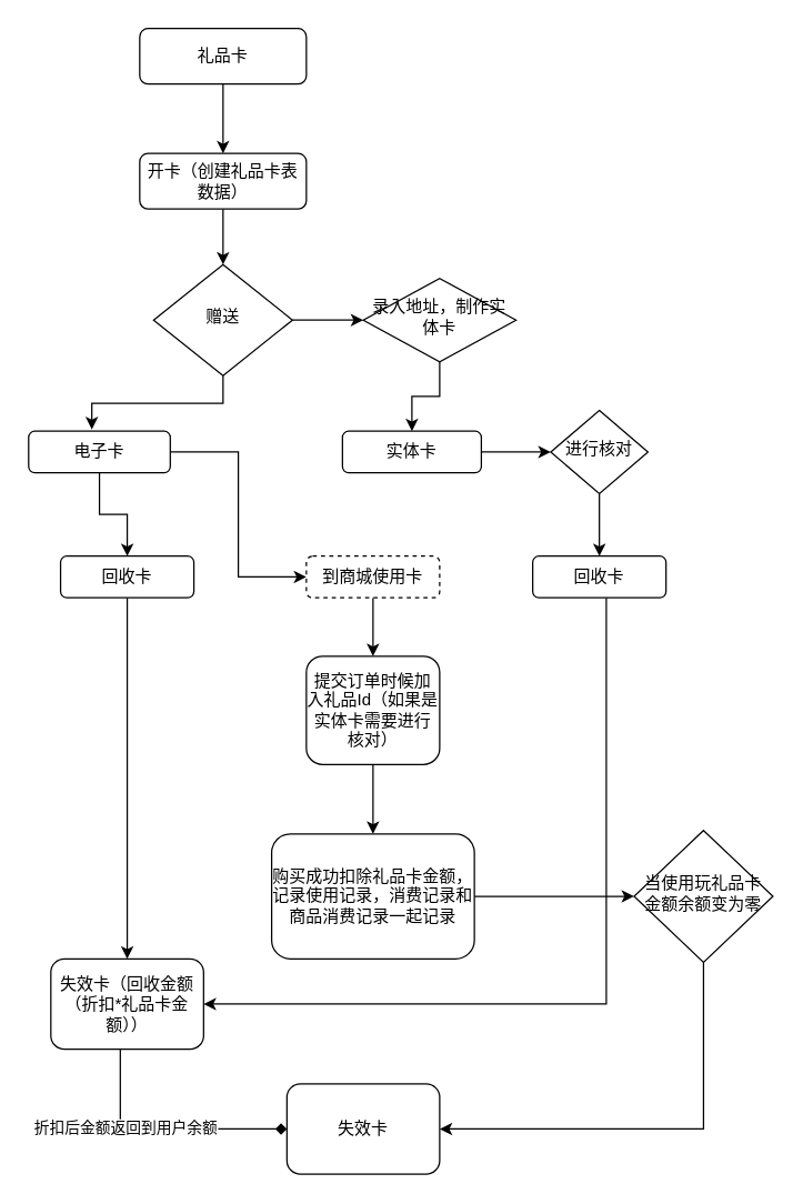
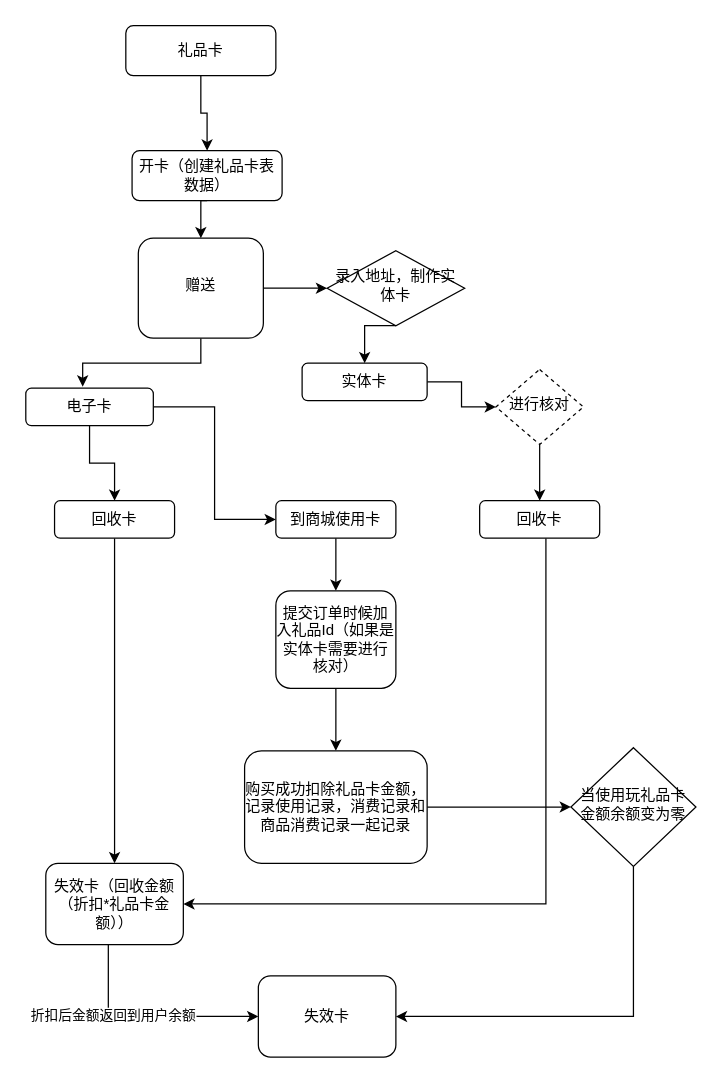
- <mxCell id="5" value="&lt;font style=&quot;vertical-align: inherit;&quot;&gt;&lt;font style=&quot;vertical-align: inherit;&quot;&gt;开卡（创建礼品卡表数据）&lt;/font&gt;&lt;/font&gt;" style="rounded=1;whiteSpace=wrap;html=1;fontSize=12;glass=0;strokeWidth=1;shadow=0;" vertex="1" parent="1"><mxGeometry x="100" y="110" width="120" height="40" as="geometry" /></mxCell>
+ <mxCell id="5" value="&lt;font style=&quot;vertical-align: inherit;&quot;&gt;&lt;font style=&quot;vertical-align: inherit;&quot;&gt;开卡（创建礼品卡表数据）&lt;/font&gt;&lt;/font&gt;" style="rounded=1;whiteSpace=wrap;html=1;fontSize=12;glass=0;strokeWidth=1;shadow=0;" vertex="1" parent="1"><mxGeometry x="105" y="120" width="120" height="40" as="geometry" /></mxCell>
- <mxCell id="8" value="&lt;font style=&quot;vertical-align: inherit;&quot;&gt;&lt;font style=&quot;vertical-align: inherit;&quot;&gt;赠送&lt;/font&gt;&lt;/font&gt;" style="rhombus;whiteSpace=wrap;html=1;shadow=0;fontFamily=Helvetica;fontSize=12;align=center;strokeWidth=1;spacing=6;spacingTop=-4;" vertex="1" parent="1"><mxGeometry x="110" y="190" width="100" height="80" as="geometry" /></mxCell>
+ <mxCell id="8" value="&lt;font style=&quot;vertical-align: inherit;&quot;&gt;&lt;font style=&quot;vertical-align: inherit;&quot;&gt;赠送&lt;/font&gt;&lt;/font&gt;" style="whiteSpace=wrap;html=1;shadow=0;fontFamily=Helvetica;fontSize=12;align=center;strokeWidth=1;spacing=6;spacingTop=-4;rounded=1;" vertex="1" parent="1"><mxGeometry x="110" y="190" width="100" height="80" as="geometry" /></mxCell>
- <mxCell id="13" value="&lt;font style=&quot;vertical-align: inherit;&quot;&gt;&lt;font style=&quot;vertical-align: inherit;&quot;&gt;实体卡&lt;/font&gt;&lt;/font&gt;" style="rounded=1;whiteSpace=wrap;html=1;fontSize=12;glass=0;strokeWidth=1;shadow=0;" vertex="1" parent="1"><mxGeometry x="246" y="310" width="100" height="30" as="geometry" /></mxCell>
+ <mxCell id="13" value="&lt;font style=&quot;vertical-align: inherit;&quot;&gt;&lt;font style=&quot;vertical-align: inherit;&quot;&gt;实体卡&lt;/font&gt;&lt;/font&gt;" style="rounded=1;whiteSpace=wrap;html=1;fontSize=12;glass=0;strokeWidth=1;shadow=0;" vertex="1" parent="1"><mxGeometry x="241" y="290" width="100" height="30" as="geometry" /></mxCell>
- <mxCell id="21" value="&lt;font style=&quot;vertical-align: inherit;&quot;&gt;&lt;font style=&quot;vertical-align: inherit;&quot;&gt;进行核对&lt;/font&gt;&lt;/font&gt;" style="rhombus;whiteSpace=wrap;html=1;shadow=0;fontFamily=Helvetica;fontSize=12;align=center;strokeWidth=1;spacing=6;spacingTop=-4;" vertex="1" parent="1"><mxGeometry x="396" y="295" width="70" height="60" as="geometry" /></mxCell>
+ <mxCell id="21" value="&lt;font style=&quot;vertical-align: inherit;&quot;&gt;&lt;font style=&quot;vertical-align: inherit;&quot;&gt;进行核对&lt;/font&gt;&lt;/font&gt;" style="rhombus;whiteSpace=wrap;html=1;shadow=0;fontFamily=Helvetica;fontSize=12;align=center;strokeWidth=1;spacing=6;spacingTop=-4;dashed=1;" vertex="1" parent="1"><mxGeometry x="396" y="295" width="70" height="60" as="geometry" /></mxCell>
- <mxCell id="19" value="&lt;font style=&quot;vertical-align: inherit;&quot;&gt;&lt;font style=&quot;vertical-align: inherit;&quot;&gt;&lt;font style=&quot;vertical-align: inherit;&quot;&gt;&lt;font style=&quot;vertical-align: inherit;&quot;&gt;到商城使用卡&lt;/font&gt;&lt;/font&gt;&lt;/font&gt;&lt;/font&gt;" style="rounded=1;whiteSpace=wrap;html=1;fontSize=12;glass=0;strokeWidth=1;shadow=0;dashed=1;" vertex="1" parent="1"><mxGeometry x="220" y="400" width="96" height="30" as="geometry" /></mxCell>
+ <mxCell id="19" value="&lt;font style=&quot;vertical-align: inherit;&quot;&gt;&lt;font style=&quot;vertical-align: inherit;&quot;&gt;&lt;font style=&quot;vertical-align: inherit;&quot;&gt;&lt;font style=&quot;vertical-align: inherit;&quot;&gt;到商城使用卡&lt;/font&gt;&lt;/font&gt;&lt;/font&gt;&lt;/font&gt;" style="rounded=1;whiteSpace=wrap;html=1;fontSize=12;glass=0;strokeWidth=1;shadow=0;" vertex="1" parent="1"><mxGeometry x="220" y="400" width="96" height="30" as="geometry" /></mxCell>
- <mxCell id="24" style="edgeStyle=orthogonalEdgeStyle;rounded=0;orthogonalLoop=1;jettySize=auto;html=1;entryX=0;entryY=0.5;entryDx=0;entryDy=0;endArrow=diamond;" edge="1" parent="1" source="26" target="31"><mxGeometry relative="1" as="geometry"><mxPoint x="91" y="820" as="targetPoint" /><Array as="points"><mxPoint x="86" y="813" /></Array></mxGeometry></mxCell>
+ <mxCell id="24" style="edgeStyle=orthogonalEdgeStyle;rounded=0;orthogonalLoop=1;jettySize=auto;html=1;entryX=0;entryY=0.5;entryDx=0;entryDy=0;" edge="1" parent="1" source="26" target="31"><mxGeometry relative="1" as="geometry"><mxPoint x="91" y="820" as="targetPoint" /><Array as="points"><mxPoint x="86" y="813" /></Array></mxGeometry></mxCell>
